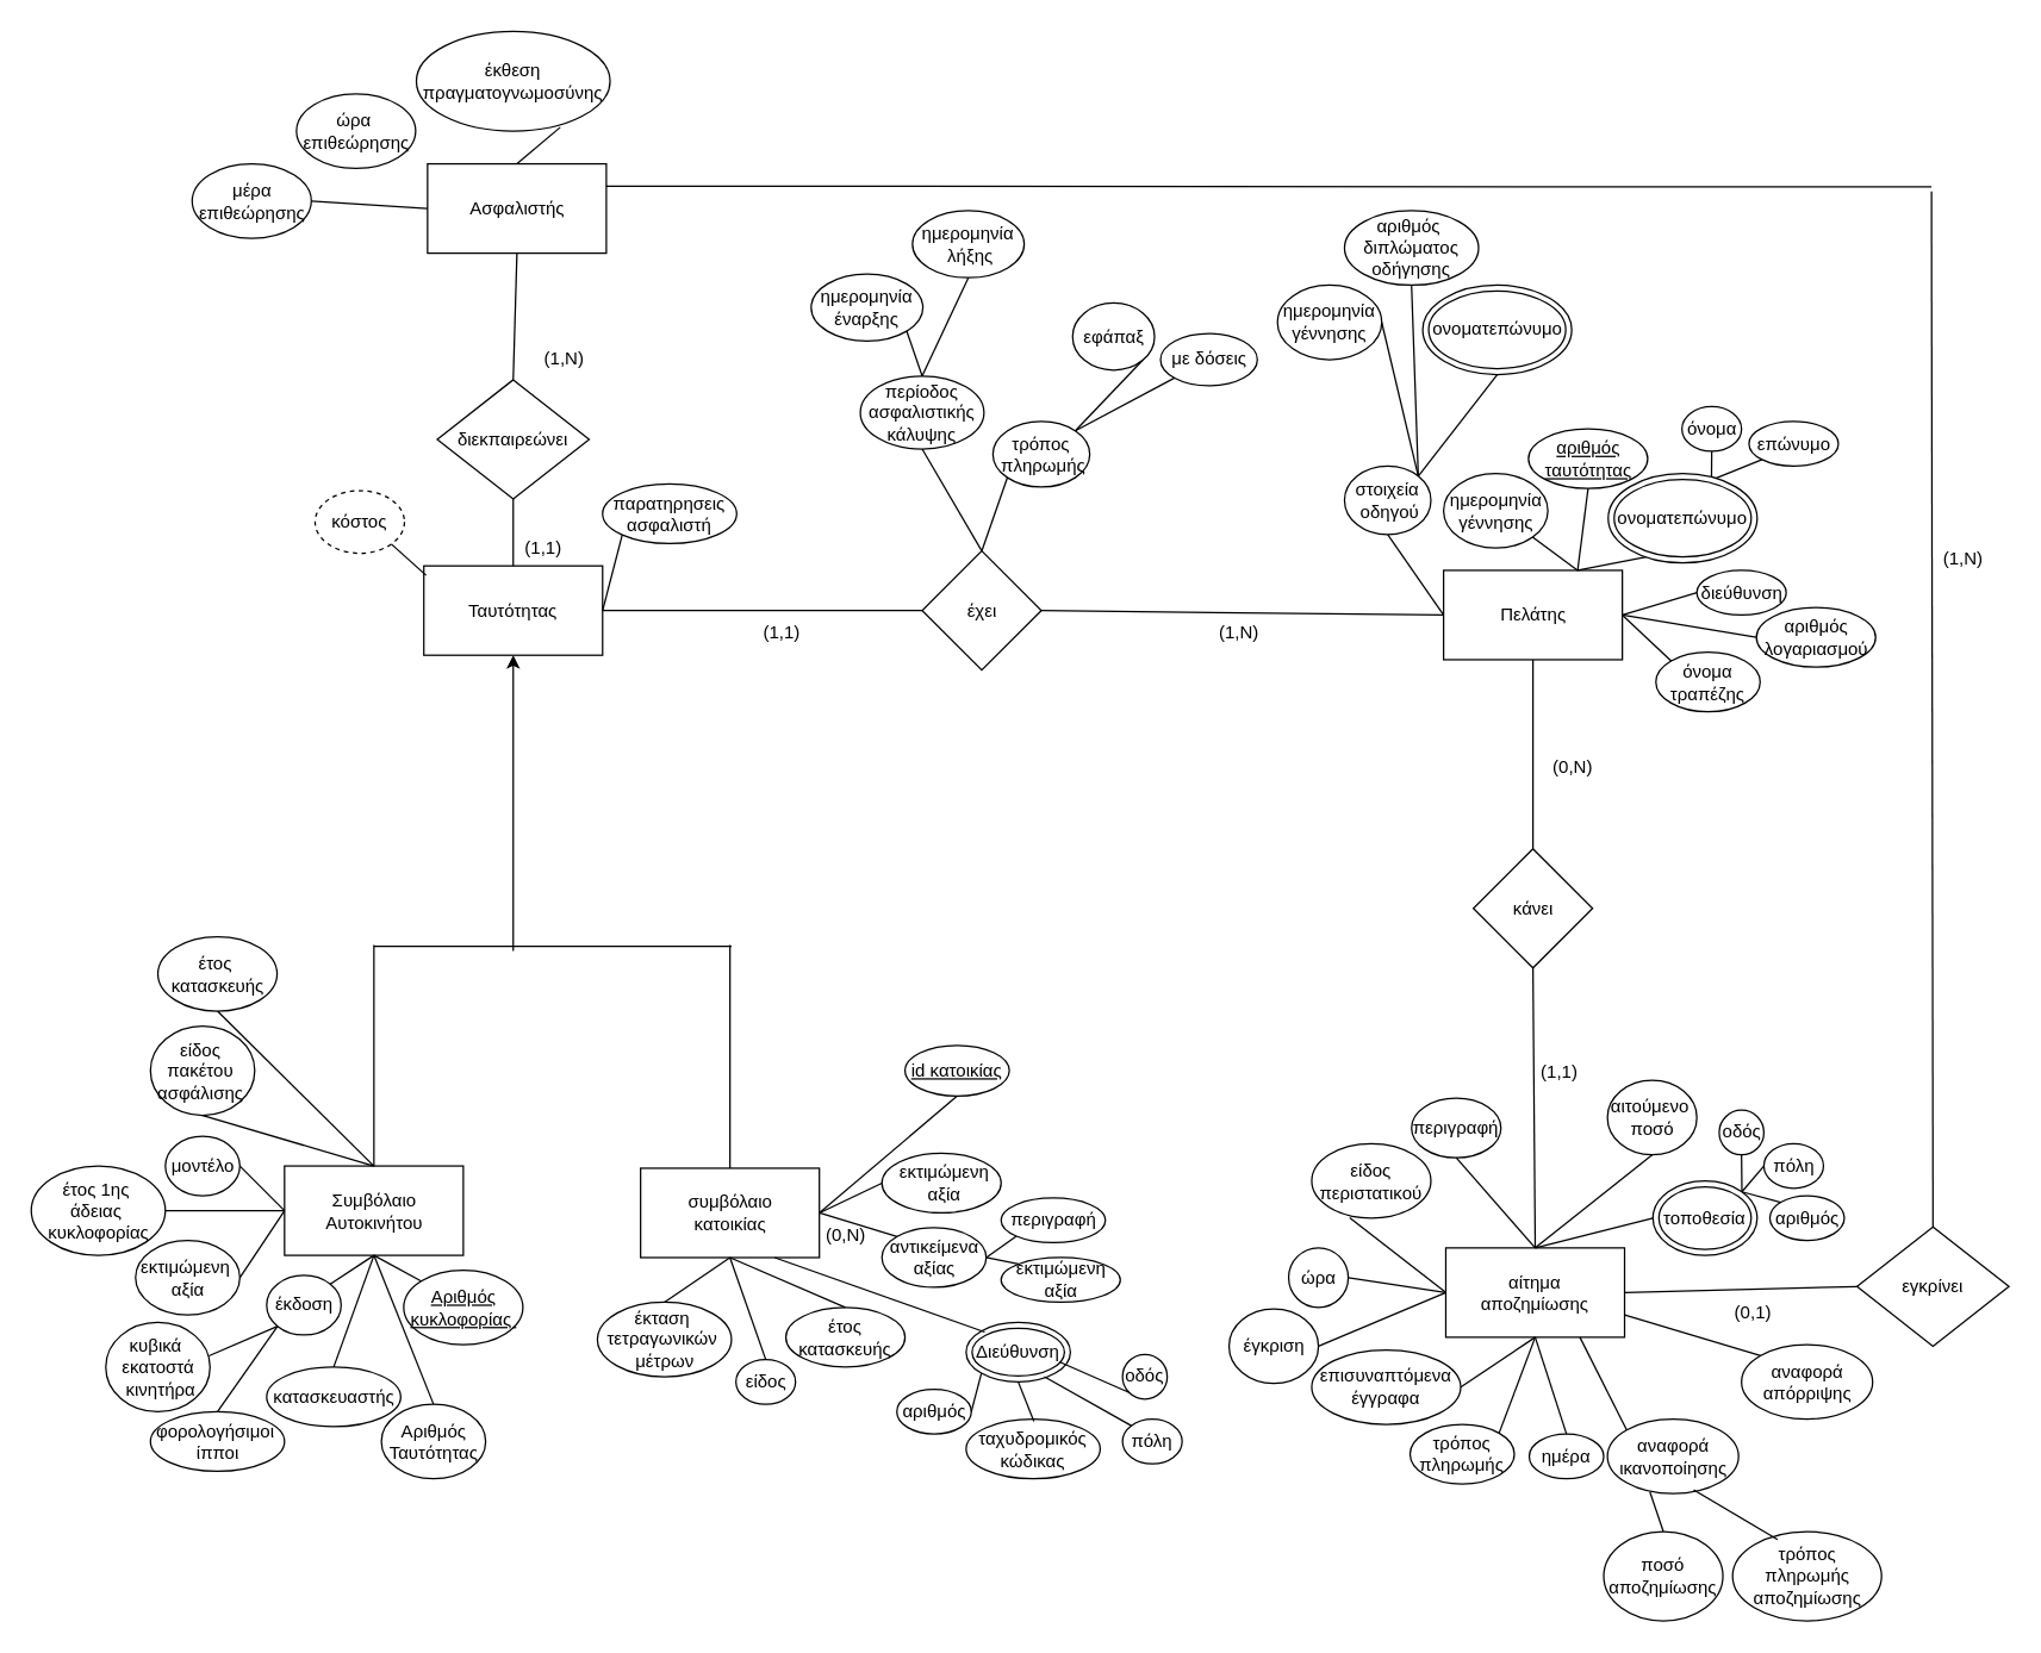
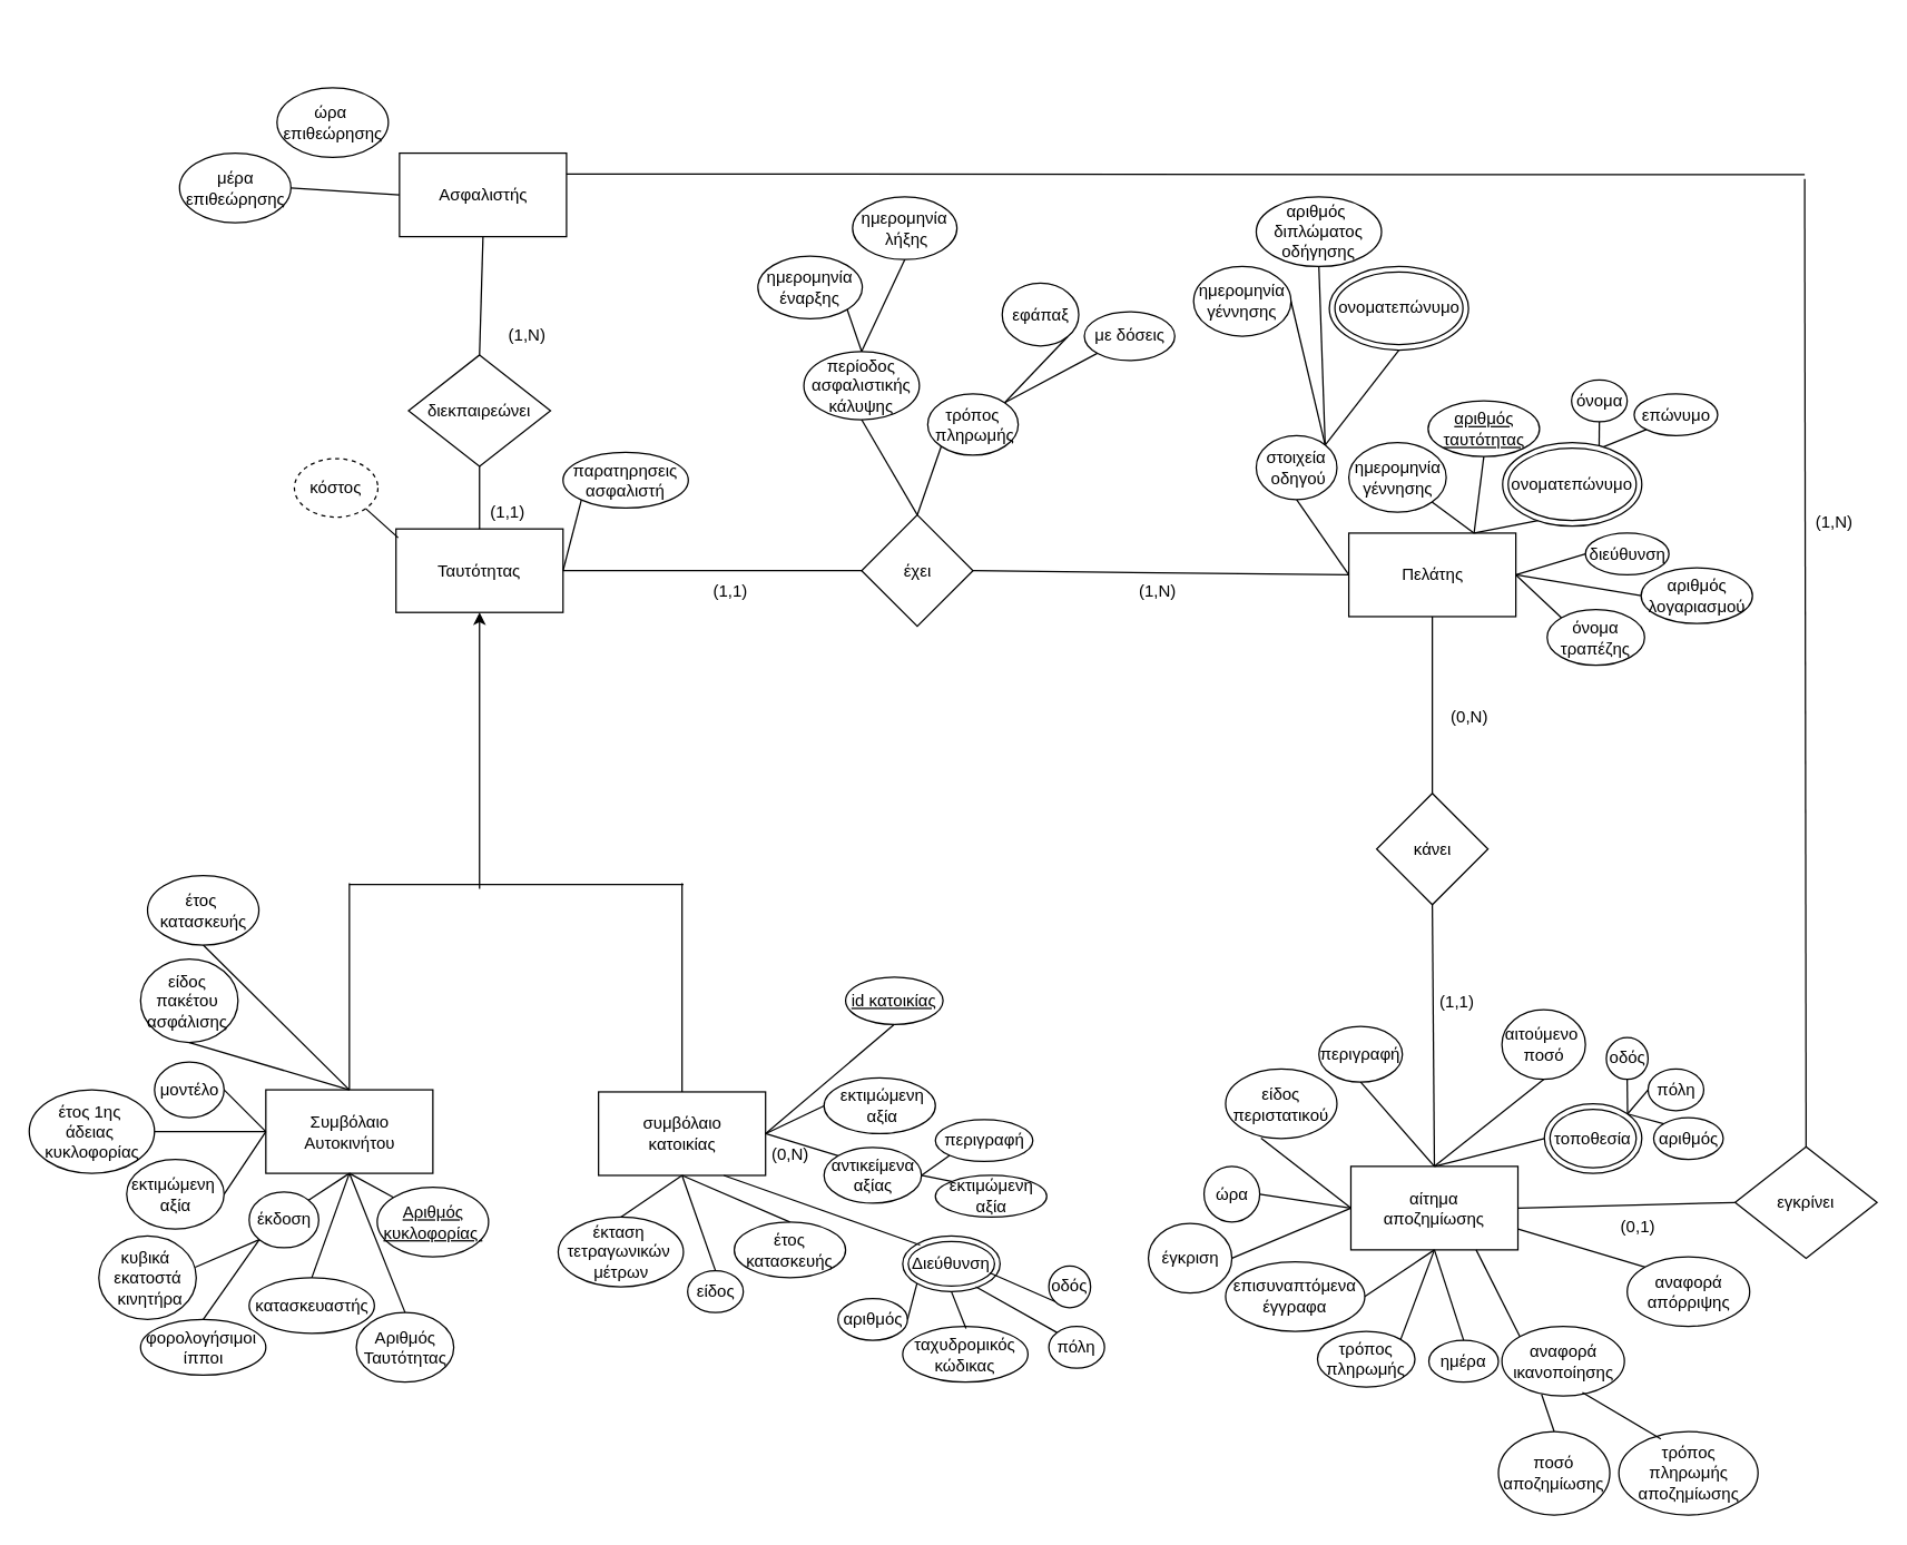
- <mxCell id="139" style="ellipse;whiteSpace=wrap;html=1;" value="έκθεση&lt;br&gt;πραγματογνωμοσύνης" parent="1" vertex="1"><mxGeometry width="130" as="geometry" height="67" y="20.5" x="279" /></mxCell>
- <mxCell id="140" style="endArrow=none;html=1;entryX=0.5;entryY=0;entryDx=0;entryDy=0;exitX=0.743;exitY=0.962;exitDx=0;exitDy=0;exitPerimeter=0;" target="98" value="" parent="1" source="139" edge="1"><mxGeometry width="50" as="geometry" height="50" relative="1"><mxPoint as="sourcePoint" y="144.5" x="218.5" /><mxPoint as="targetPoint" y="149.5" x="296.5" /></mxGeometry></mxCell>
